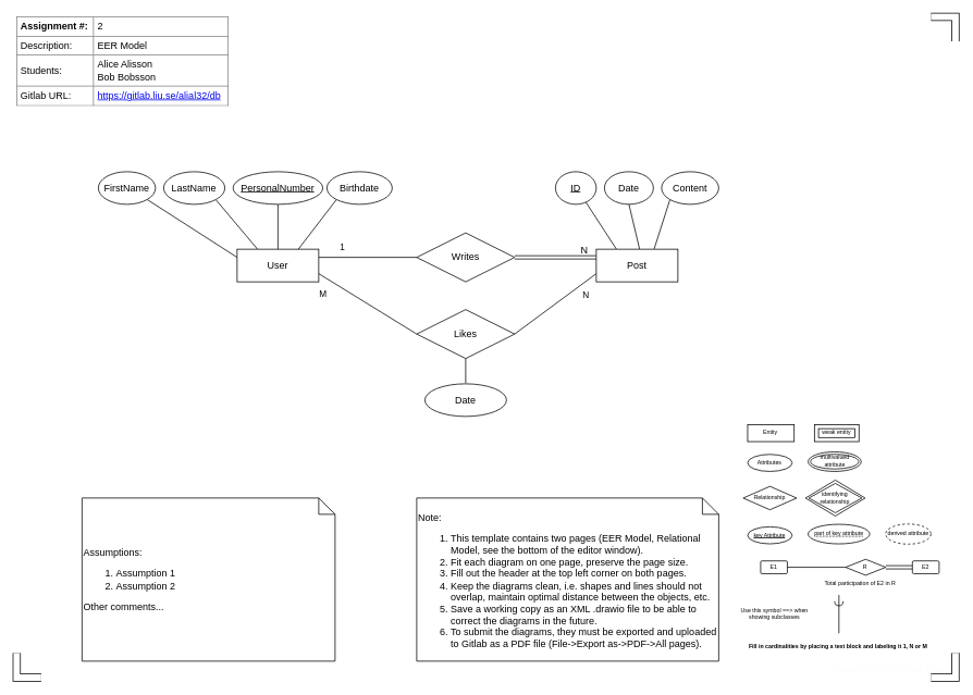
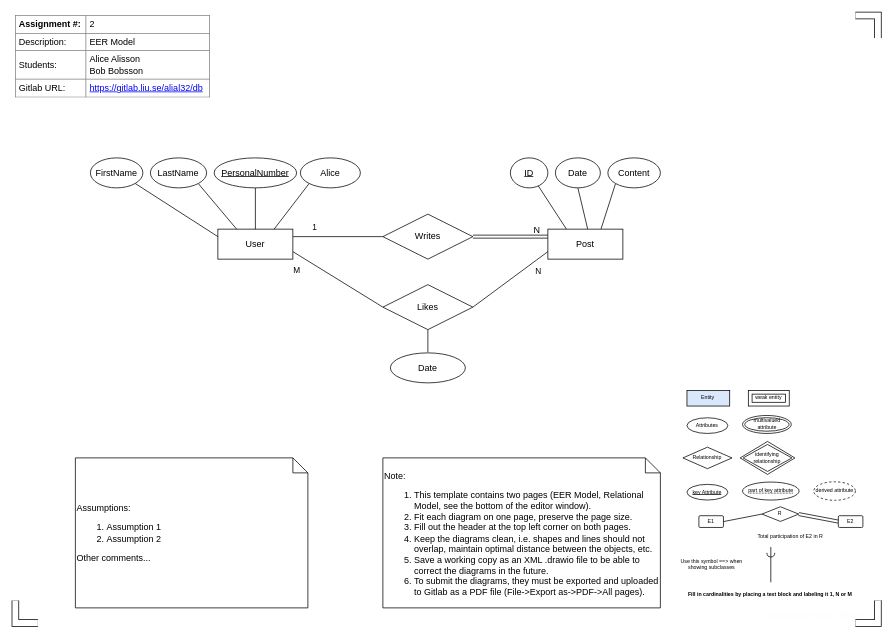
- <mxCell id="13" value="Birthdate" style="ellipse;whiteSpace=wrap;html=1;align=center;strokeColor=#000000;fillColor=#ffffff;" parent="1" vertex="1"><mxGeometry x="400" y="210" width="80" height="40" as="geometry" /></mxCell>
+ <mxCell id="13" value="Alice" style="ellipse;whiteSpace=wrap;html=1;align=center;strokeColor=#000000;fillColor=#ffffff;" parent="1" vertex="1"><mxGeometry x="400" y="210" width="80" height="40" as="geometry" /></mxCell>
- <mxCell id="55" value="Entity" style="whiteSpace=wrap;html=1;align=center;strokeColor=#000000;fillColor=#ffffff;fontSize=7;fontColor=#000000;" parent="36" vertex="1"><mxGeometry x="35.45" width="57" height="20.89" as="geometry" /></mxCell>
+ <mxCell id="55" value="Entity" style="whiteSpace=wrap;html=1;align=center;strokeColor=#000000;fillColor=#dae8fc;fontSize=7;fontColor=#000000;" parent="36" vertex="1"><mxGeometry x="35.45" width="57" height="20.89" as="geometry" /></mxCell>
- <mxCell id="47" value="R" style="shape=rhombus;perimeter=rhombusPerimeter;whiteSpace=wrap;html=1;align=center;shadow=0;gradientColor=none;fontSize=7;" parent="36" vertex="1"><mxGeometry x="155.455" y="165.159" width="49.091" height="19.584" as="geometry" /></mxCell>
+ <mxCell id="47" value="R" style="shape=rhombus;perimeter=rhombusPerimeter;whiteSpace=wrap;html=1;align=center;shadow=0;gradientColor=none;fontSize=7;" parent="36" vertex="1"><mxGeometry x="135.455" y="155.159" width="49.091" height="19.584" as="geometry" /></mxCell>
